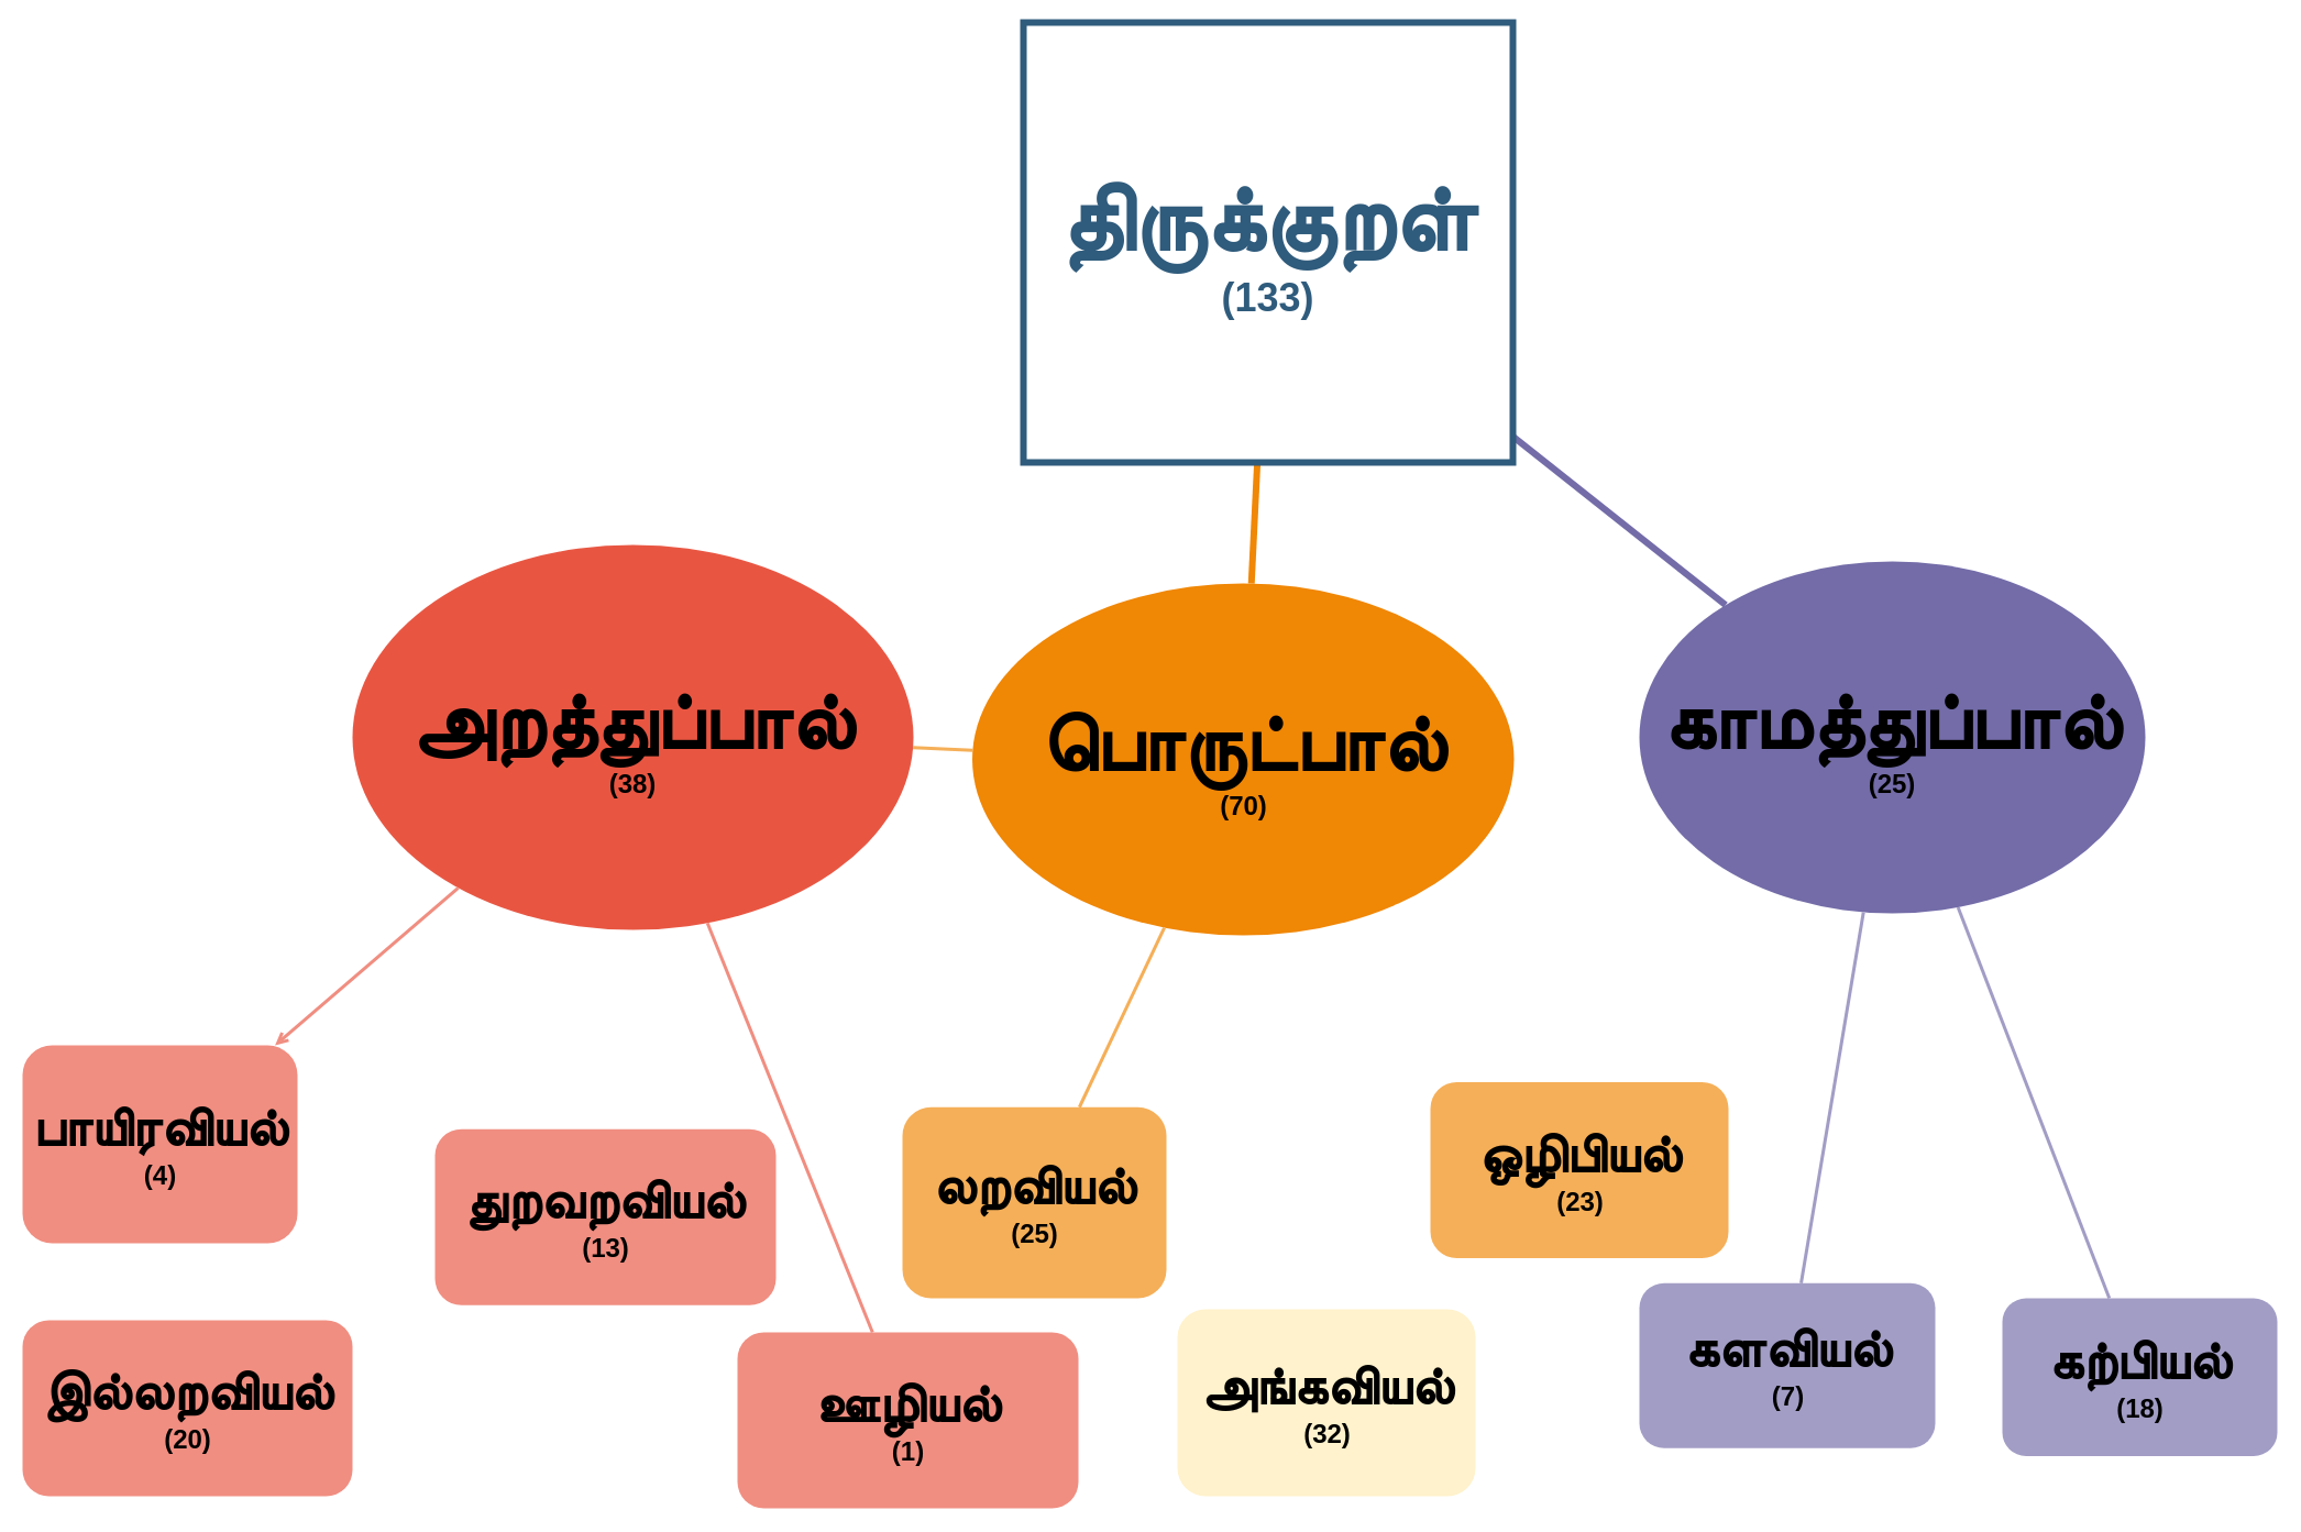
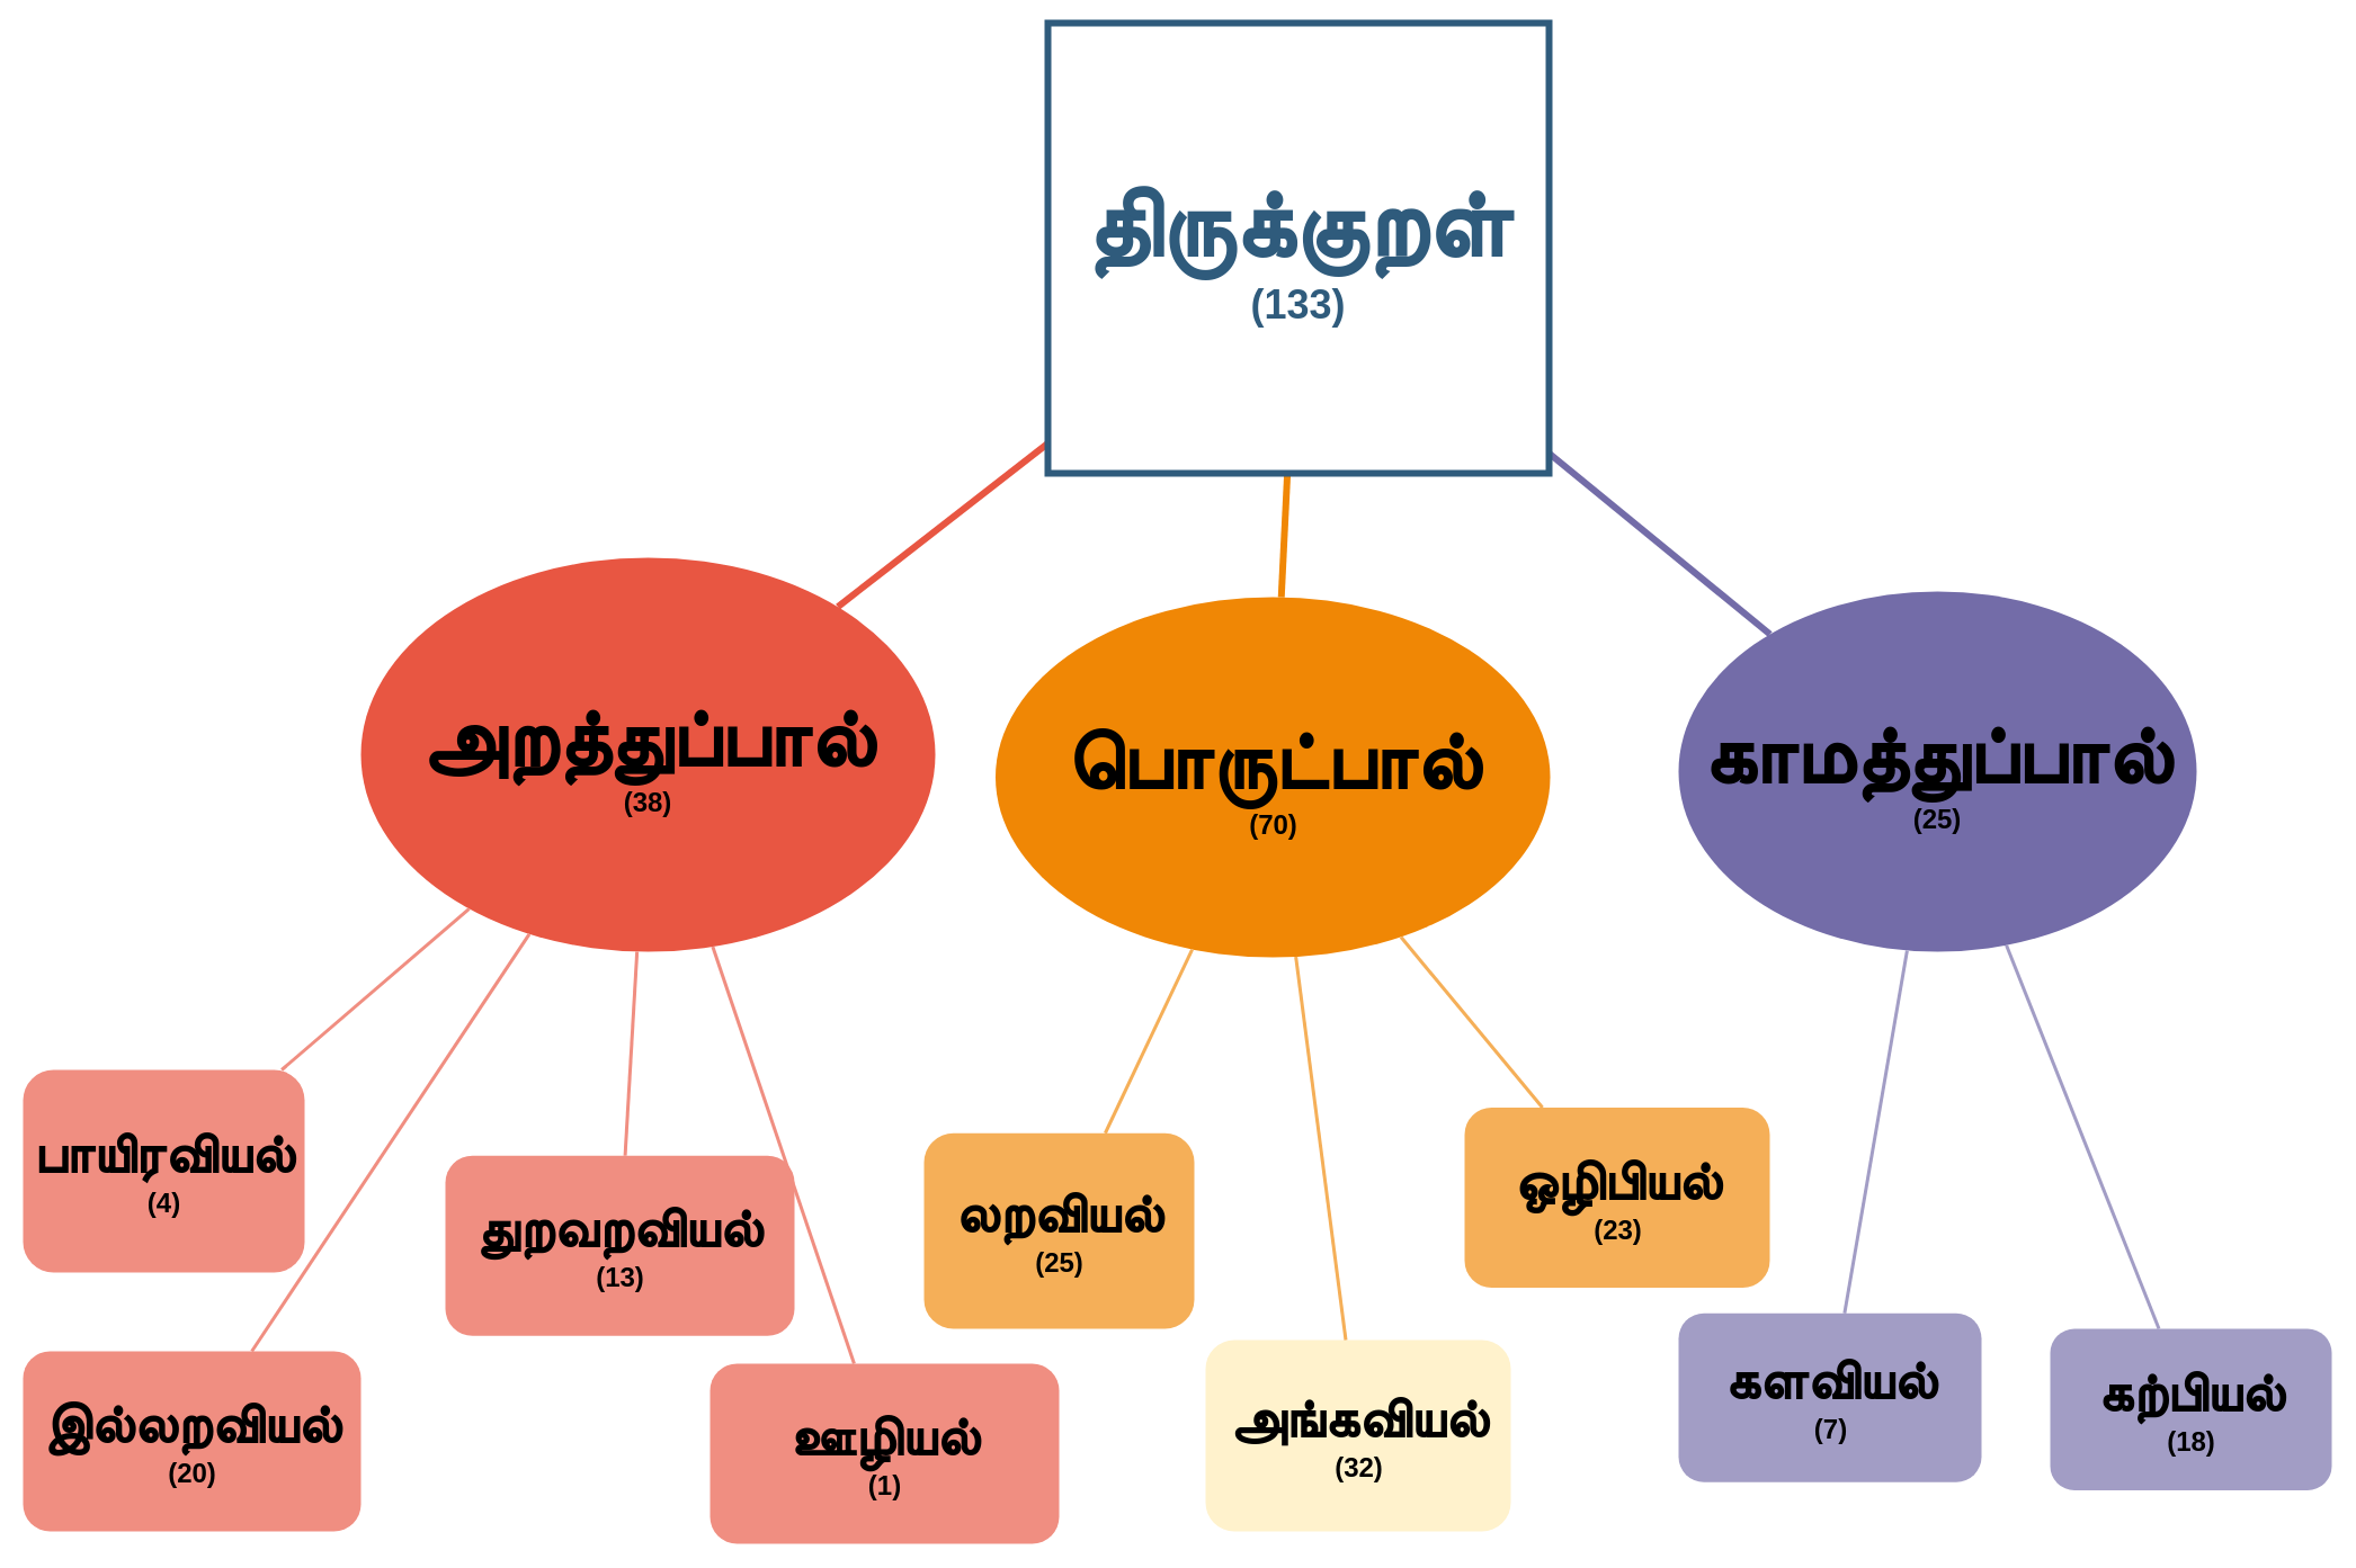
+ <mxCell id="7" value="" style="edgeStyle=none;endArrow=none;strokeWidth=6;strokeColor=#E85642;html=1;" parent="1" source="22" target="4" edge="1"><mxGeometry x="341" y="606.5" width="100" height="100" as="geometry"><mxPoint x="101" y="296.5" as="sourcePoint" /><mxPoint x="201" y="196.5" as="targetPoint" /></mxGeometry></mxCell>
- <mxCell id="2" value="&lt;font&gt;&lt;b&gt;&lt;font color=&quot;#000000&quot;&gt;&lt;span style=&quot;font-size: 72px&quot;&gt;காமத்துப்பால்&lt;/span&gt;&lt;br&gt;&lt;font style=&quot;font-size: 24px&quot;&gt;(25)&lt;/font&gt;&lt;/font&gt;&lt;br&gt;&lt;/b&gt;&lt;/font&gt;" style="ellipse;whiteSpace=wrap;html=1;shadow=0;fontFamily=Helvetica;fontSize=20;fontColor=#FFFFFF;align=center;strokeWidth=3;fillColor=#736ca8;strokeColor=none;" parent="1" vertex="1"><mxGeometry x="1490" y="510" width="460" height="320" as="geometry" /></mxCell>
+ <mxCell id="2" value="&lt;font&gt;&lt;b&gt;&lt;font color=&quot;#000000&quot;&gt;&lt;span style=&quot;font-size: 72px&quot;&gt;காமத்துப்பால்&lt;/span&gt;&lt;br&gt;&lt;font style=&quot;font-size: 24px&quot;&gt;(25)&lt;/font&gt;&lt;/font&gt;&lt;br&gt;&lt;/b&gt;&lt;/font&gt;" style="ellipse;whiteSpace=wrap;html=1;shadow=0;fontFamily=Helvetica;fontSize=20;fontColor=#FFFFFF;align=center;strokeWidth=3;fillColor=#736ca8;strokeColor=none;" parent="1" vertex="1"><mxGeometry x="1490" y="525" width="460" height="320" as="geometry" /></mxCell>
- <mxCell id="14" value="" style="edgeStyle=none;endArrow=none;strokeWidth=3;strokeColor=#F5AF58;html=1;" parent="1" source="3" target="4" edge="1"><mxGeometry x="300" y="278" width="100" height="100" as="geometry"><mxPoint x="60" y="-32" as="sourcePoint" /><mxPoint x="160" y="-132" as="targetPoint" /></mxGeometry></mxCell>
+ <mxCell id="14" value="" style="edgeStyle=none;endArrow=none;strokeWidth=3;strokeColor=#F5AF58;html=1;" parent="1" source="3" target="12" edge="1"><mxGeometry x="300" y="278" width="100" height="100" as="geometry"><mxPoint x="60" y="-32" as="sourcePoint" /><mxPoint x="160" y="-132" as="targetPoint" /></mxGeometry></mxCell>
+ <mxCell id="24" value="" style="edgeStyle=none;endArrow=none;strokeWidth=3;strokeColor=#F5AF58;html=1;exitX=0.731;exitY=0.944;exitDx=0;exitDy=0;exitPerimeter=0;" parent="1" source="3" target="23" edge="1"><mxGeometry x="599" y="288" width="100" height="100" as="geometry"><mxPoint x="1230.077" y="839.185" as="sourcePoint" /><mxPoint x="459" y="-122" as="targetPoint" /></mxGeometry></mxCell>
+ <mxCell id="21" value="" style="edgeStyle=none;endArrow=none;strokeWidth=3;strokeColor=#F08E81;html=1;" parent="1" source="4" target="18" edge="1"><mxGeometry x="80" y="245" width="100" height="100" as="geometry"><mxPoint x="-160" y="-65" as="sourcePoint" /><mxPoint x="-60" y="-165" as="targetPoint" /></mxGeometry></mxCell>
- <mxCell id="19" value="" style="edgeStyle=none;endArrow=open;strokeWidth=3;strokeColor=#F08E81;html=1;" parent="1" source="4" target="16" edge="1"><mxGeometry x="80" y="245" width="100" height="100" as="geometry"><mxPoint x="-160" y="-65" as="sourcePoint" /><mxPoint x="-60" y="-165" as="targetPoint" /></mxGeometry></mxCell>
+ <mxCell id="19" value="" style="edgeStyle=none;endArrow=none;strokeWidth=3;strokeColor=#F08E81;html=1;" parent="1" source="4" target="16" edge="1"><mxGeometry x="80" y="245" width="100" height="100" as="geometry"><mxPoint x="-160" y="-65" as="sourcePoint" /><mxPoint x="-60" y="-165" as="targetPoint" /></mxGeometry></mxCell>
+ <mxCell id="20" value="" style="edgeStyle=none;endArrow=none;strokeWidth=3;strokeColor=#F08E81;html=1;" parent="1" source="4" target="17" edge="1"><mxGeometry x="80" y="245" width="100" height="100" as="geometry"><mxPoint x="-160" y="-65" as="sourcePoint" /><mxPoint x="-60" y="-165" as="targetPoint" /></mxGeometry></mxCell>
- <mxCell id="25" value="&lt;b&gt;&lt;font color=&quot;#000000&quot;&gt;&lt;span style=&quot;font-size: 48px&quot;&gt;ஊழியல்&lt;/span&gt;&lt;font style=&quot;font-size: 24px&quot;&gt;&lt;br&gt;(1)&lt;/font&gt;&lt;/font&gt;&lt;br&gt;&lt;/b&gt;" style="rounded=1;fillColor=#f08e81;strokeColor=none;strokeWidth=3;shadow=0;html=1;fontColor=#FFFFFF;" parent="1" vertex="1"><mxGeometry x="670" y="1211" width="310" height="160" as="geometry" /></mxCell>
+ <mxCell id="25" value="&lt;b&gt;&lt;font color=&quot;#000000&quot;&gt;&lt;span style=&quot;font-size: 48px&quot;&gt;ஊழியல்&lt;/span&gt;&lt;font style=&quot;font-size: 24px&quot;&gt;&lt;br&gt;(1)&lt;/font&gt;&lt;/font&gt;&lt;br&gt;&lt;/b&gt;" style="rounded=1;fillColor=#f08e81;strokeColor=none;strokeWidth=3;shadow=0;html=1;fontColor=#FFFFFF;" parent="1" vertex="1"><mxGeometry x="630" y="1211" width="310" height="160" as="geometry" /></mxCell>
